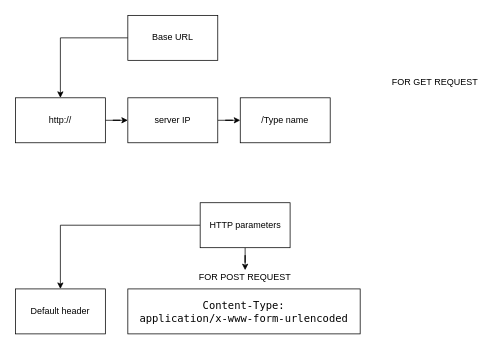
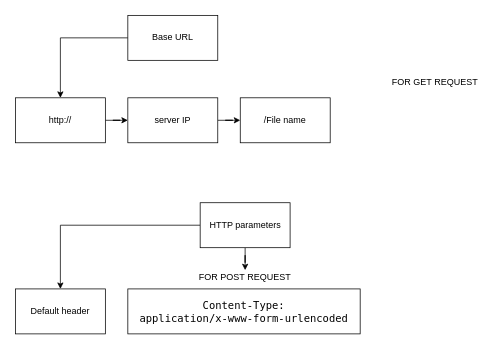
- <mxCell id="8" value="/Type name" style="rounded=0;whiteSpace=wrap;html=1;" vertex="1" parent="1"><mxGeometry x="320" y="130" width="120" height="60" as="geometry" /></mxCell>
+ <mxCell id="8" value="/File name" style="rounded=0;whiteSpace=wrap;html=1;" vertex="1" parent="1"><mxGeometry x="320" y="130" width="120" height="60" as="geometry" /></mxCell>
